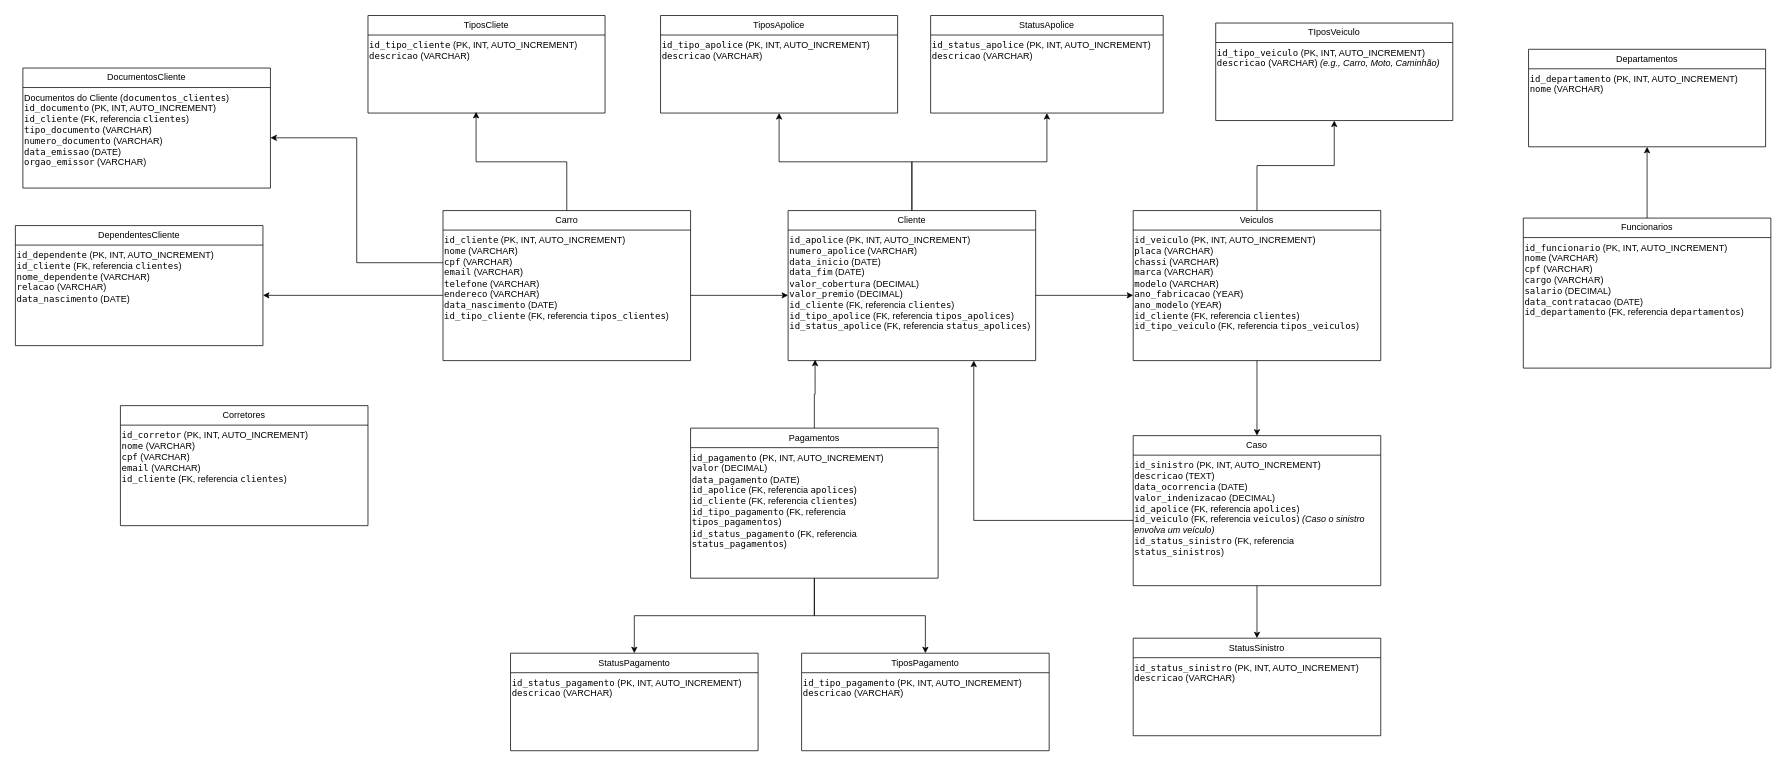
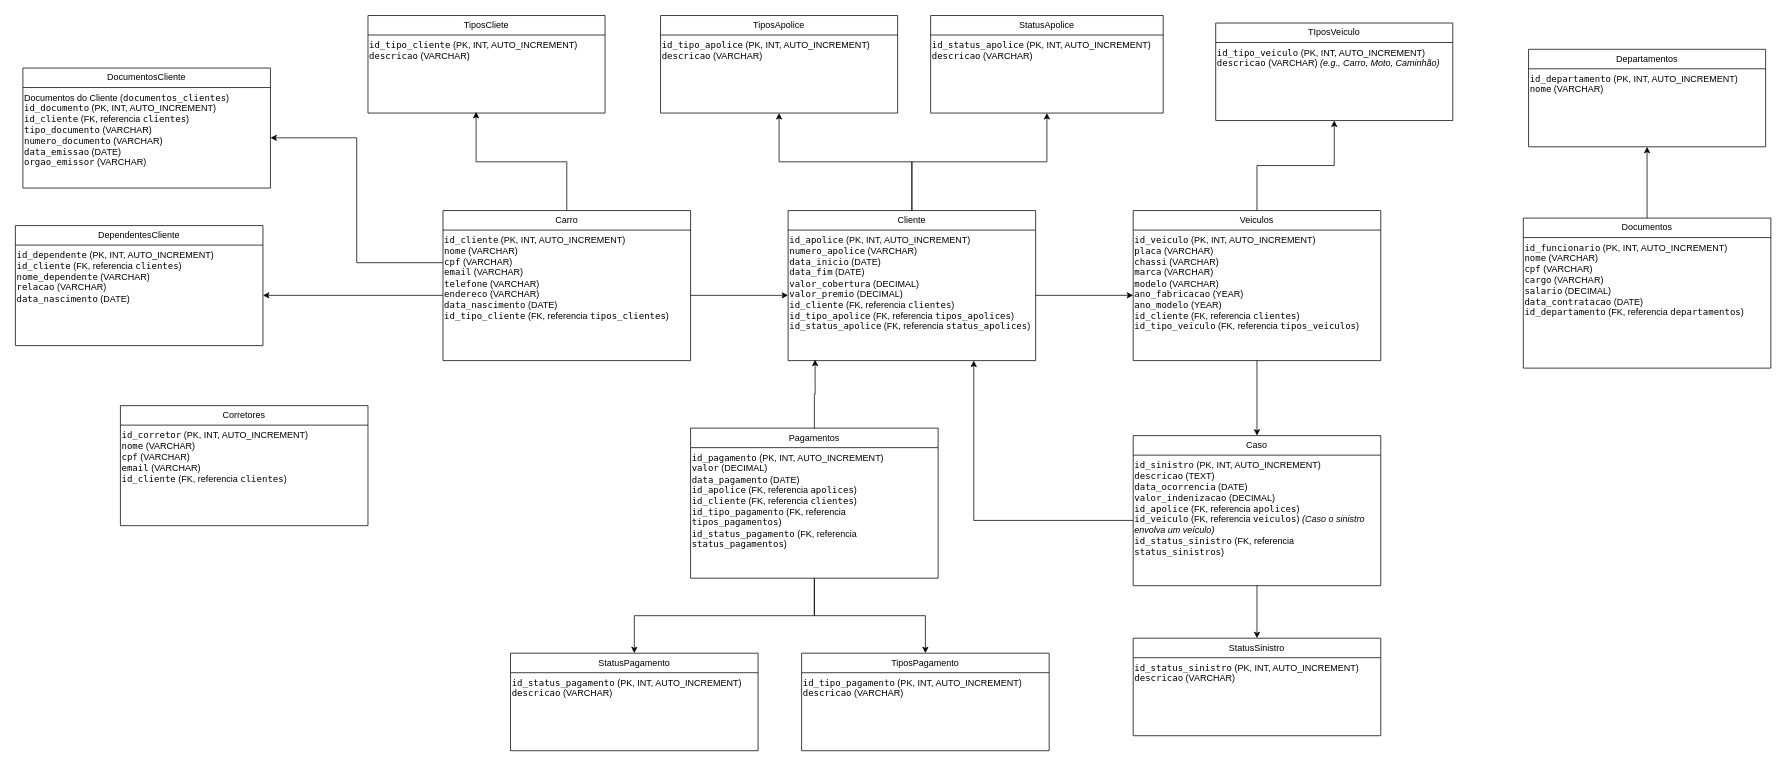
- <mxCell id="14" value="Funcionarios" style="swimlane;fontStyle=0;childLayout=stackLayout;horizontal=1;startSize=26;fillColor=none;horizontalStack=0;resizeParent=1;resizeParentMax=0;resizeLast=0;collapsible=1;marginBottom=0;whiteSpace=wrap;html=1;" vertex="1" parent="1"><mxGeometry x="2030" y="290" width="330" height="200" as="geometry" /></mxCell>
+ <mxCell id="14" value="Documentos" style="swimlane;fontStyle=0;childLayout=stackLayout;horizontal=1;startSize=26;fillColor=none;horizontalStack=0;resizeParent=1;resizeParentMax=0;resizeLast=0;collapsible=1;marginBottom=0;whiteSpace=wrap;html=1;" vertex="1" parent="1"><mxGeometry x="2030" y="290" width="330" height="200" as="geometry" /></mxCell>
